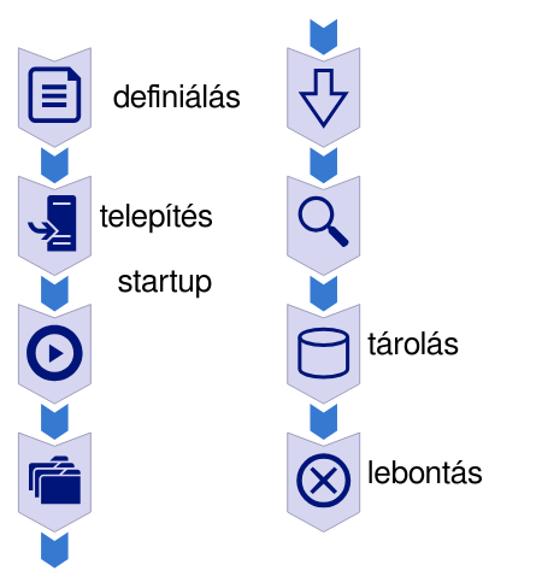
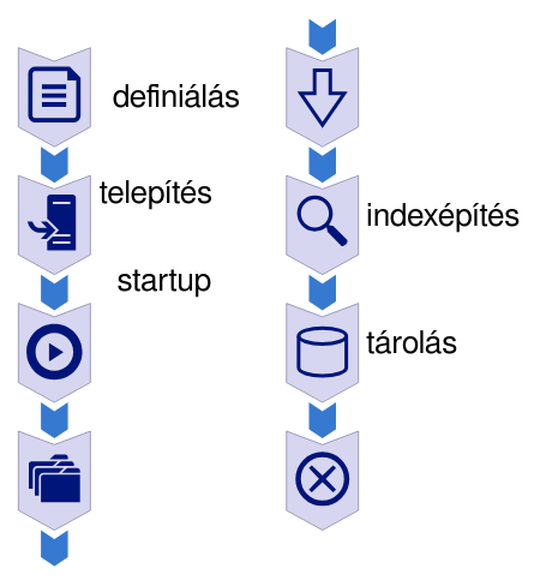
- <mxCell id="6" value="telepítés" style="text;strokeColor=none;fillColor=none;html=1;fontSize=35;fontStyle=0;verticalAlign=middle;align=left;fontFamily=FreeSans;horizontal=1;" parent="1" vertex="1"><mxGeometry x="108" y="206" width="180" height="65" as="geometry" /></mxCell>
+ <mxCell id="6" value="telepítés" style="text;strokeColor=none;fillColor=none;html=1;fontSize=35;fontStyle=0;verticalAlign=middle;align=left;fontFamily=FreeSans;horizontal=1;" parent="1" vertex="1"><mxGeometry x="108" y="181" width="180" height="65" as="geometry" /></mxCell>
+ <mxCell id="15" value="indexépítés" style="text;strokeColor=none;fillColor=none;html=1;fontSize=35;fontStyle=0;verticalAlign=middle;align=left;fontFamily=FreeSans;horizontal=1;" parent="1" vertex="1"><mxGeometry x="405" y="206" width="180" height="65" as="geometry" /></mxCell>
- <mxCell id="21" value="lebontás" style="text;strokeColor=none;fillColor=none;html=1;fontSize=35;fontStyle=0;verticalAlign=middle;align=left;fontFamily=FreeSans;horizontal=1;" parent="1" vertex="1"><mxGeometry x="405" y="490" width="180" height="65" as="geometry" /></mxCell>
